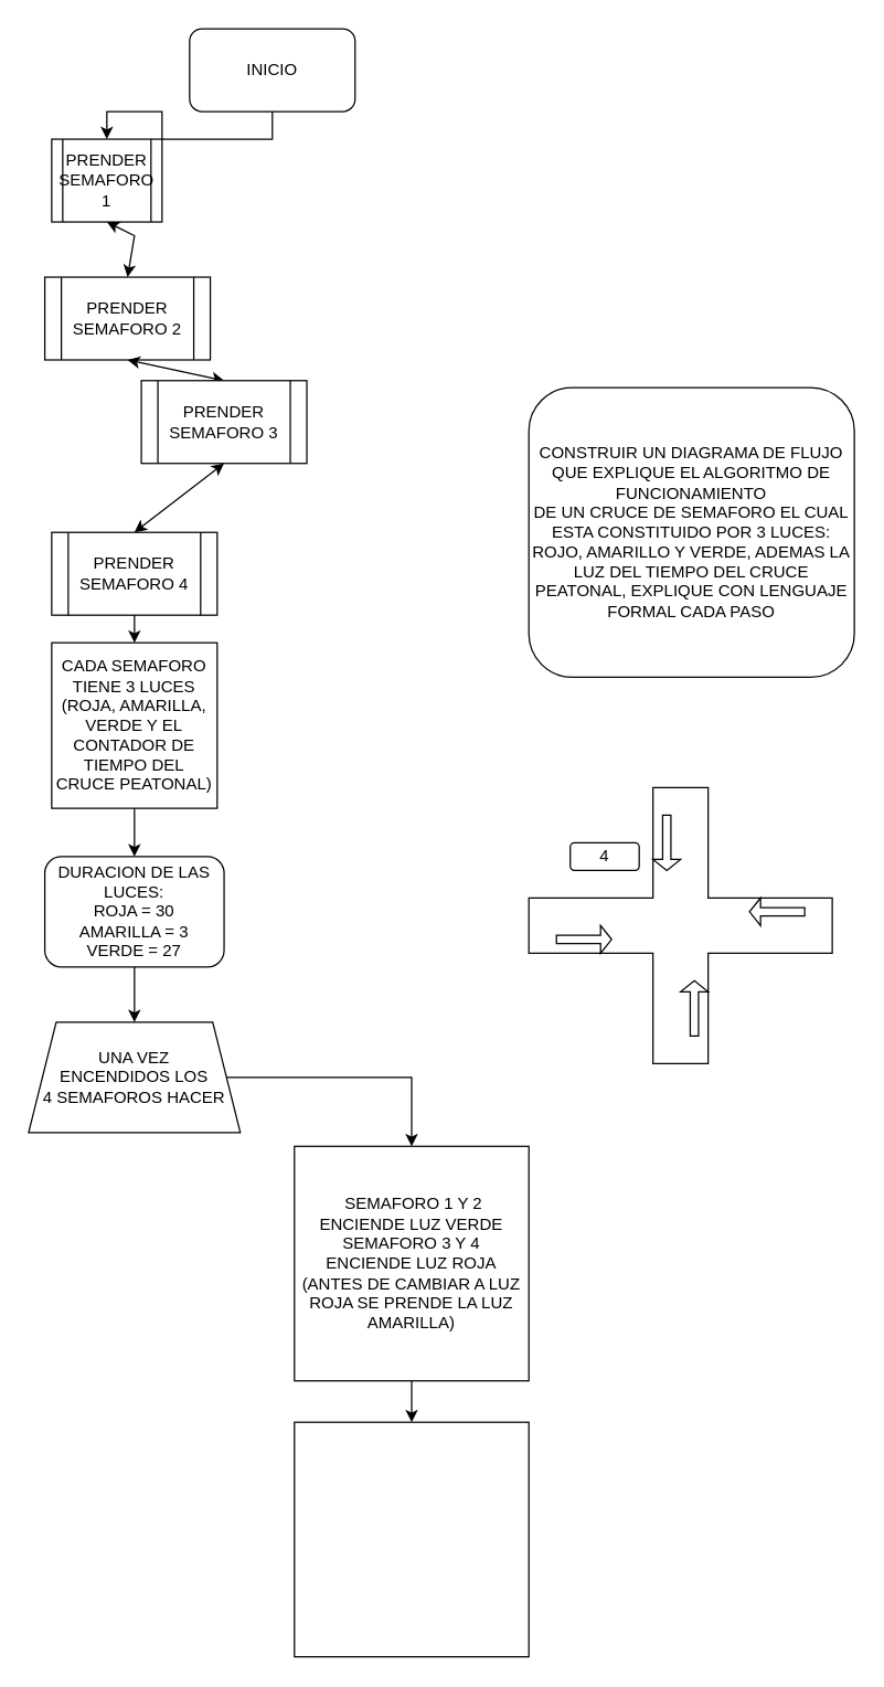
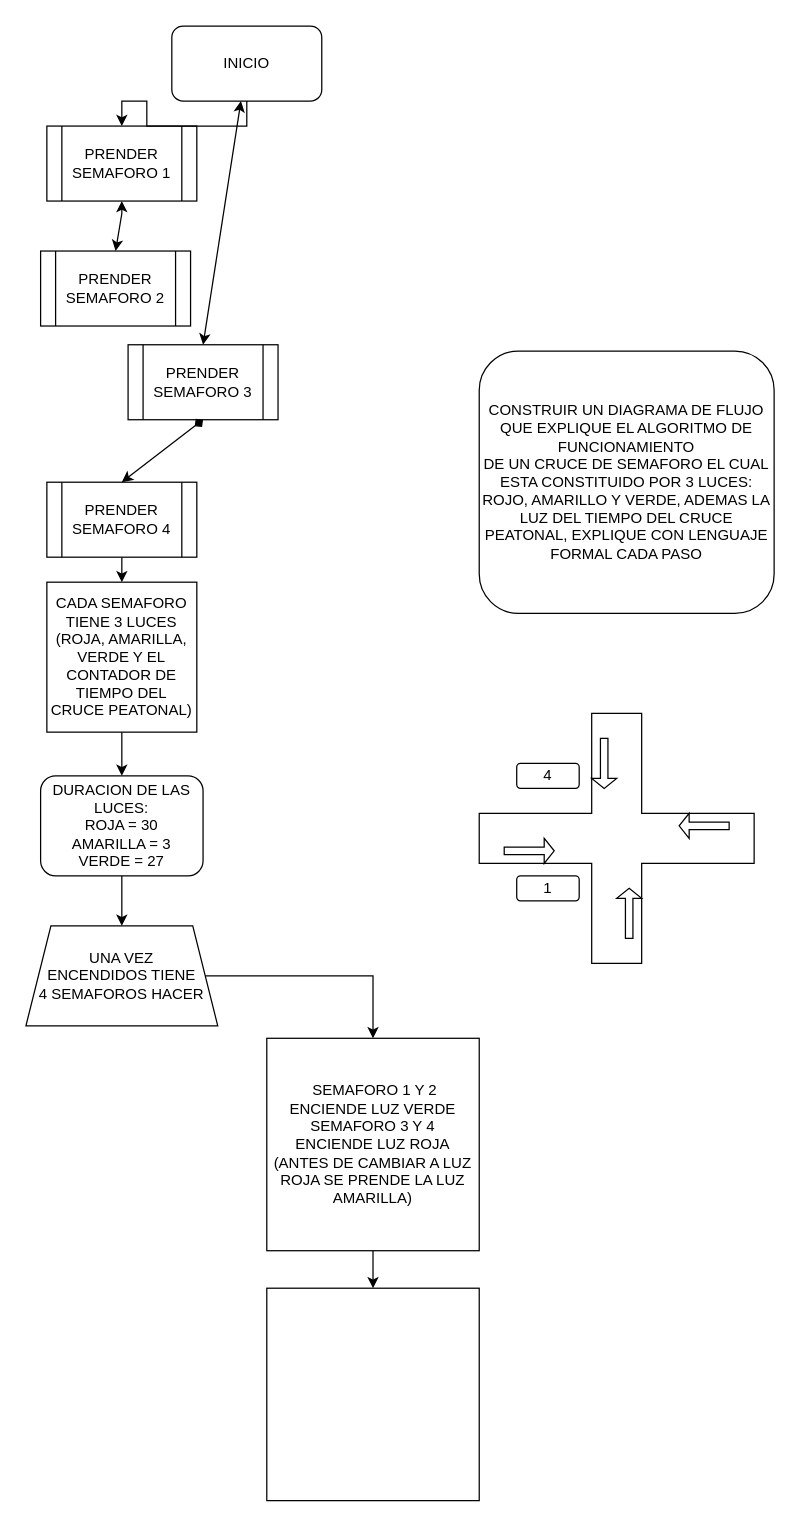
- <mxCell id="2" value="PRENDER SEMAFORO 1" style="shape=process;whiteSpace=wrap;html=1;backgroundOutline=1;" vertex="1" parent="1"><mxGeometry x="37" y="100" width="80" height="60" as="geometry" /></mxCell>
+ <mxCell id="2" value="PRENDER SEMAFORO 1" style="shape=process;whiteSpace=wrap;html=1;backgroundOutline=1;" vertex="1" parent="1"><mxGeometry x="37" y="100" width="120" height="60" as="geometry" /></mxCell>
- <mxCell id="7" value="" style="endArrow=classic;startArrow=classic;html=1;rounded=0;entryX=0.5;entryY=1;entryDx=0;entryDy=0;exitX=0.5;exitY=0;exitDx=0;exitDy=0;" edge="1" parent="1" source="8" target="6"><mxGeometry width="50" height="50" relative="1" as="geometry"><mxPoint x="103" y="340" as="sourcePoint" /><mxPoint x="122" y="290" as="targetPoint" /></mxGeometry></mxCell>
+ <mxCell id="7" value="" style="endArrow=classic;startArrow=classic;html=1;rounded=0;exitX=0.5;exitY=0;exitDx=0;exitDy=0;" edge="1" parent="1" source="8" target="4"><mxGeometry width="50" height="50" relative="1" as="geometry"><mxPoint x="103" y="340" as="sourcePoint" /><mxPoint x="122" y="290" as="targetPoint" /></mxGeometry></mxCell>
- <mxCell id="9" value="" style="endArrow=classic;startArrow=classic;html=1;rounded=0;entryX=0.5;entryY=1;entryDx=0;entryDy=0;exitX=0.5;exitY=0;exitDx=0;exitDy=0;" edge="1" parent="1" source="14" target="8"><mxGeometry width="50" height="50" relative="1" as="geometry"><mxPoint x="97" y="470" as="sourcePoint" /><mxPoint x="103" y="420" as="targetPoint" /></mxGeometry></mxCell>
+ <mxCell id="9" value="" style="endArrow=diamond;startArrow=classic;html=1;rounded=0;entryX=0.5;entryY=1;entryDx=0;entryDy=0;exitX=0.5;exitY=0;exitDx=0;exitDy=0;" edge="1" parent="1" source="14" target="8"><mxGeometry width="50" height="50" relative="1" as="geometry"><mxPoint x="97" y="470" as="sourcePoint" /><mxPoint x="103" y="420" as="targetPoint" /></mxGeometry></mxCell>
+ <mxCell id="23" value="1" style="rounded=1;whiteSpace=wrap;html=1;" vertex="1" parent="1"><mxGeometry x="413" y="700" width="50" height="20" as="geometry" /></mxCell>
- <mxCell id="11" value="UNA VEZ&lt;div&gt;ENCENDIDOS LOS&lt;/div&gt;&lt;div&gt;4 SEMAFOROS HACER&lt;/div&gt;" style="shape=trapezoid;perimeter=trapezoidPerimeter;whiteSpace=wrap;html=1;fixedSize=1;" vertex="1" parent="1"><mxGeometry x="20.25" y="740" width="153.5" height="80" as="geometry" /></mxCell>
+ <mxCell id="11" value="UNA VEZ&lt;div&gt;ENCENDIDOS TIENE&lt;/div&gt;&lt;div&gt;4 SEMAFOROS HACER&lt;/div&gt;" style="shape=trapezoid;perimeter=trapezoidPerimeter;whiteSpace=wrap;html=1;fixedSize=1;" vertex="1" parent="1"><mxGeometry x="20.25" y="740" width="153.5" height="80" as="geometry" /></mxCell>
